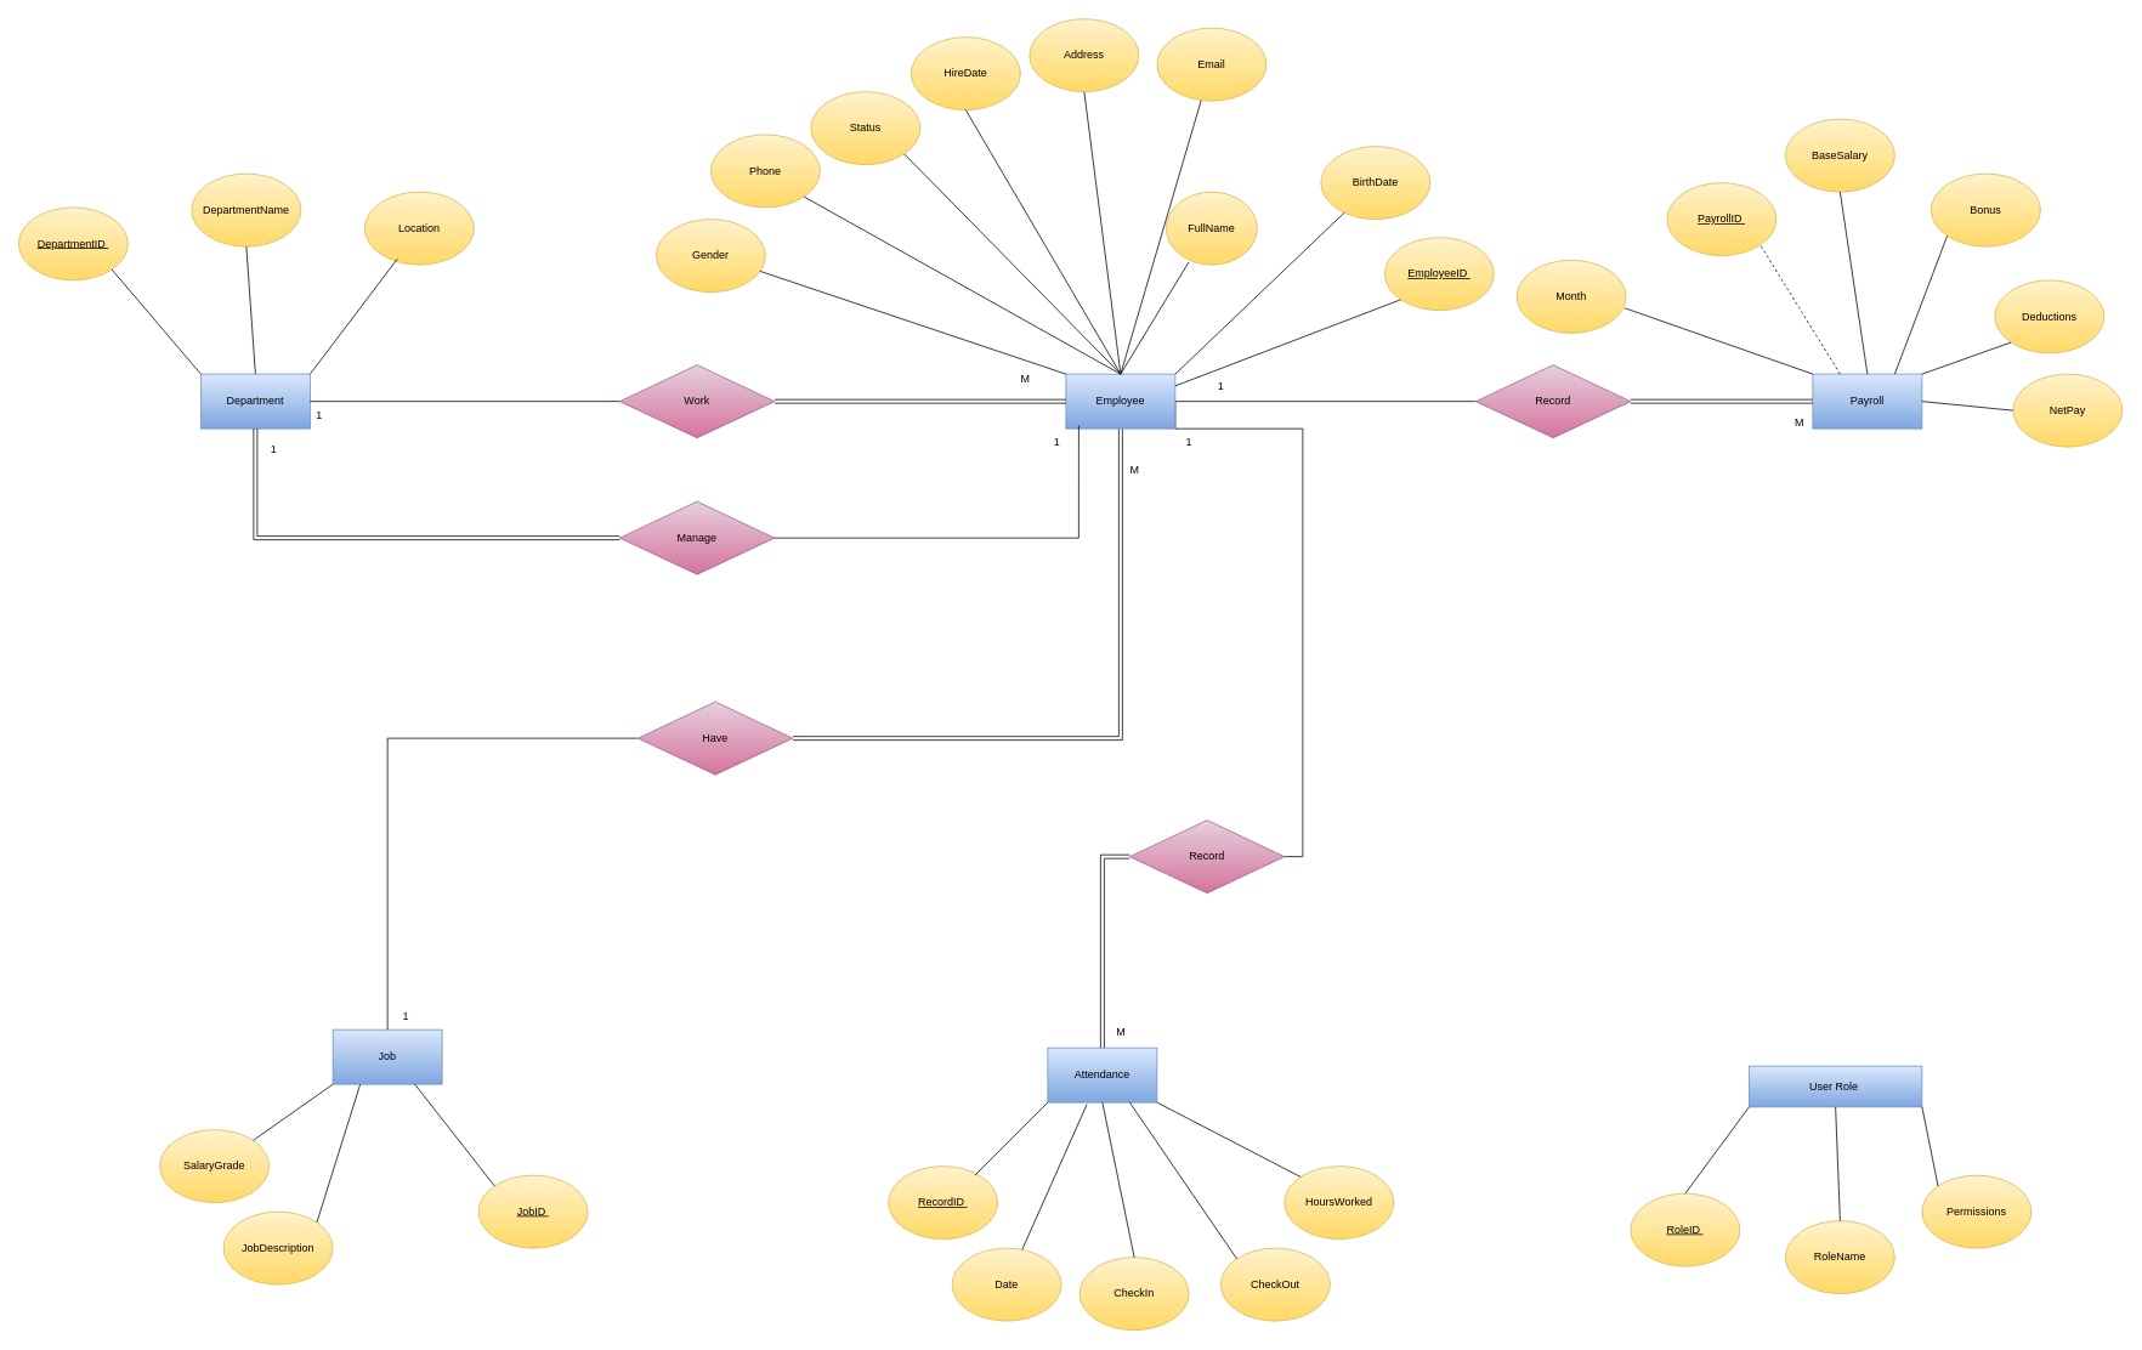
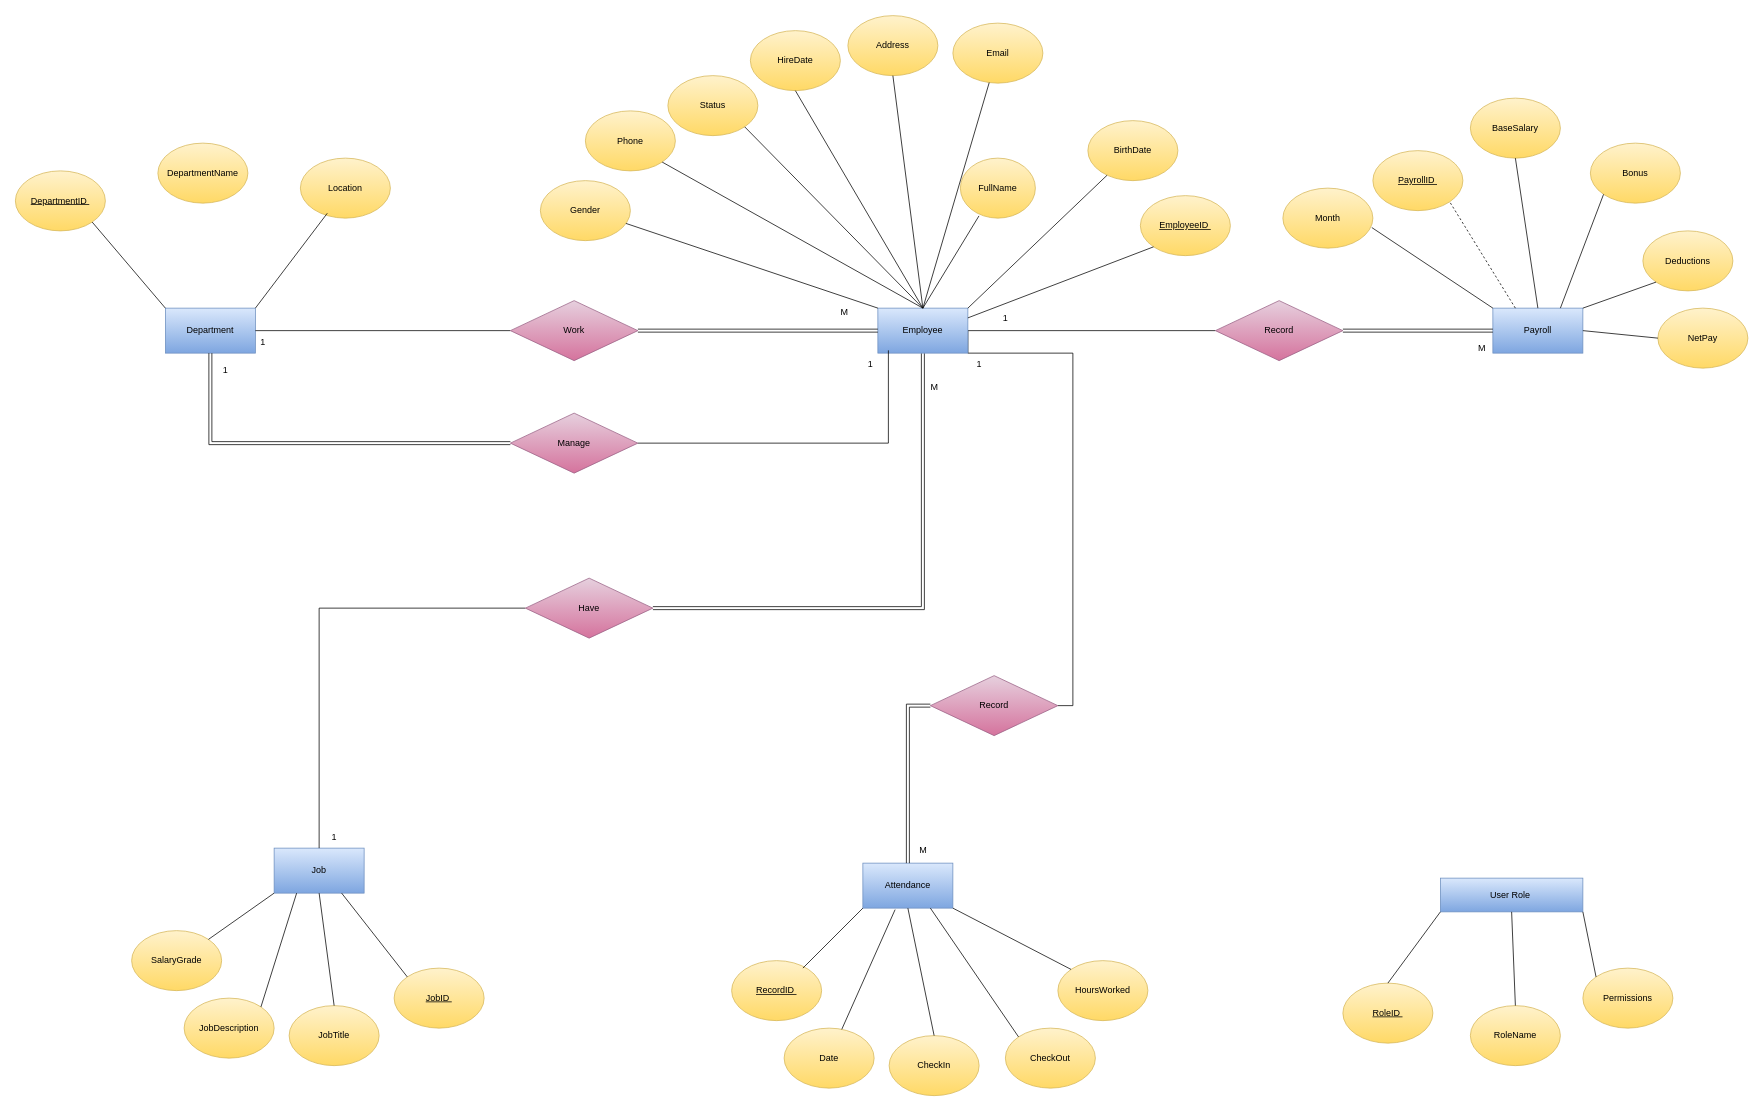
- <mxCell id="53" value="&lt;span style=&quot;text-align: left;&quot;&gt;Month&lt;/span&gt;" style="ellipse;whiteSpace=wrap;html=1;fillColor=#fff2cc;gradientColor=#ffd966;strokeColor=#d6b656;" vertex="1" parent="1"><mxGeometry x="1665" y="285" width="120" height="80" as="geometry" /></mxCell>
+ <mxCell id="53" value="&lt;span style=&quot;text-align: left;&quot;&gt;Month&lt;/span&gt;" style="ellipse;whiteSpace=wrap;html=1;fillColor=#fff2cc;gradientColor=#ffd966;strokeColor=#d6b656;" vertex="1" parent="1"><mxGeometry x="1710" y="250" width="120" height="80" as="geometry" /></mxCell>
- <mxCell id="42" value="" style="endArrow=none;html=1;rounded=0;entryX=0.5;entryY=1;entryDx=0;entryDy=0;exitX=0.5;exitY=0;exitDx=0;exitDy=0;" edge="1" parent="1" source="6" target="38"><mxGeometry width="50" height="50" relative="1" as="geometry"><mxPoint x="290" y="400" as="sourcePoint" /><mxPoint x="340" y="350" as="targetPoint" /></mxGeometry></mxCell>
+ <mxCell id="34" value="" style="endArrow=none;html=1;rounded=0;exitX=0.5;exitY=0;exitDx=0;exitDy=0;entryX=0.5;entryY=1;entryDx=0;entryDy=0;" edge="1" parent="1" source="30" target="9"><mxGeometry width="50" height="50" relative="1" as="geometry"><mxPoint x="435" y="1330" as="sourcePoint" /><mxPoint x="485" y="1280" as="targetPoint" /></mxGeometry></mxCell>
+ <mxCell id="30" value="&lt;span style=&quot;text-align: left;&quot;&gt;JobTitle&lt;/span&gt;" style="ellipse;whiteSpace=wrap;html=1;fillColor=#fff2cc;gradientColor=#ffd966;strokeColor=#d6b656;" vertex="1" parent="1"><mxGeometry x="385" y="1340" width="120" height="80" as="geometry" /></mxCell>
